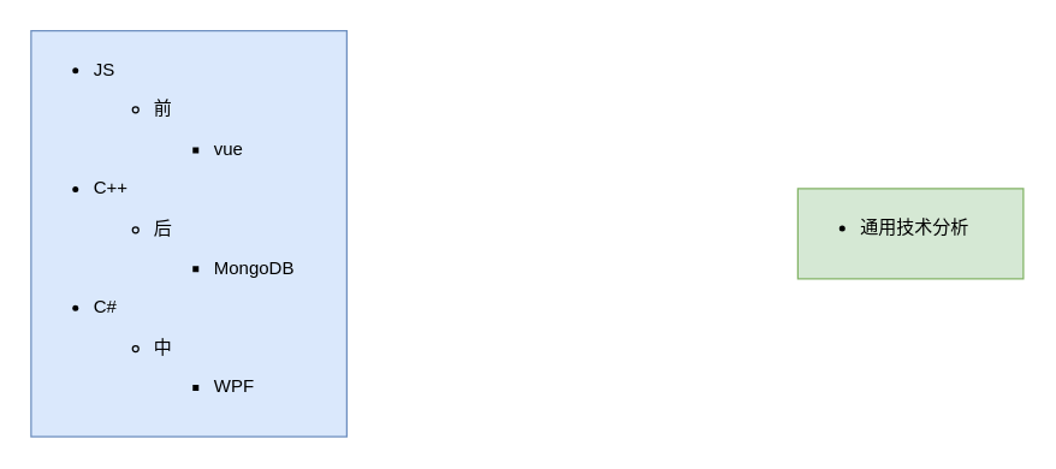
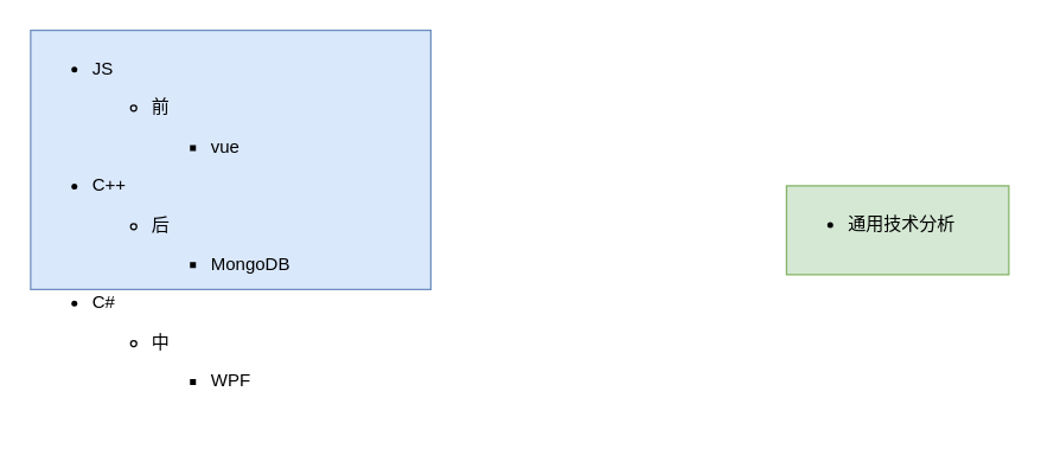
- <mxCell id="3" value="&lt;div&gt;&lt;ul&gt;&lt;li&gt;&lt;p&gt;JS&lt;/p&gt;&lt;ul&gt;&lt;li&gt;&lt;p&gt;前&lt;/p&gt;&lt;ul&gt;&lt;li&gt;&lt;p&gt;vue&lt;/p&gt;&lt;/li&gt;&lt;/ul&gt;&lt;/li&gt;&lt;/ul&gt;&lt;/li&gt;&lt;li&gt;&lt;p&gt;C++&lt;/p&gt;&lt;ul&gt;&lt;li&gt;&lt;p&gt;后&lt;/p&gt;&lt;ul&gt;&lt;li&gt;&lt;p&gt;MongoDB&lt;/p&gt;&lt;/li&gt;&lt;/ul&gt;&lt;/li&gt;&lt;/ul&gt;&lt;/li&gt;&lt;li&gt;&lt;p&gt;C#&lt;/p&gt;&lt;ul&gt;&lt;li&gt;&lt;p&gt;中&lt;/p&gt;&lt;ul&gt;&lt;li&gt;&lt;p&gt;WPF&lt;/p&gt;&lt;/li&gt;&lt;/ul&gt;&lt;/li&gt;&lt;/ul&gt;&lt;/li&gt;&lt;/ul&gt;&lt;/div&gt;" style="text;whiteSpace=wrap;html=1;fillColor=#dae8fc;strokeColor=#6c8ebf;" vertex="1" parent="1"><mxGeometry x="20" y="20" width="210" height="270" as="geometry" /></mxCell>
+ <mxCell id="3" value="&lt;div&gt;&lt;ul&gt;&lt;li&gt;&lt;p&gt;JS&lt;/p&gt;&lt;ul&gt;&lt;li&gt;&lt;p&gt;前&lt;/p&gt;&lt;ul&gt;&lt;li&gt;&lt;p&gt;vue&lt;/p&gt;&lt;/li&gt;&lt;/ul&gt;&lt;/li&gt;&lt;/ul&gt;&lt;/li&gt;&lt;li&gt;&lt;p&gt;C++&lt;/p&gt;&lt;ul&gt;&lt;li&gt;&lt;p&gt;后&lt;/p&gt;&lt;ul&gt;&lt;li&gt;&lt;p&gt;MongoDB&lt;/p&gt;&lt;/li&gt;&lt;/ul&gt;&lt;/li&gt;&lt;/ul&gt;&lt;/li&gt;&lt;li&gt;&lt;p&gt;C#&lt;/p&gt;&lt;ul&gt;&lt;li&gt;&lt;p&gt;中&lt;/p&gt;&lt;ul&gt;&lt;li&gt;&lt;p&gt;WPF&lt;/p&gt;&lt;/li&gt;&lt;/ul&gt;&lt;/li&gt;&lt;/ul&gt;&lt;/li&gt;&lt;/ul&gt;&lt;/div&gt;" style="text;whiteSpace=wrap;html=1;fillColor=#dae8fc;strokeColor=#6c8ebf;" vertex="1" parent="1"><mxGeometry x="20" y="20" width="270" height="175" as="geometry" /></mxCell>
